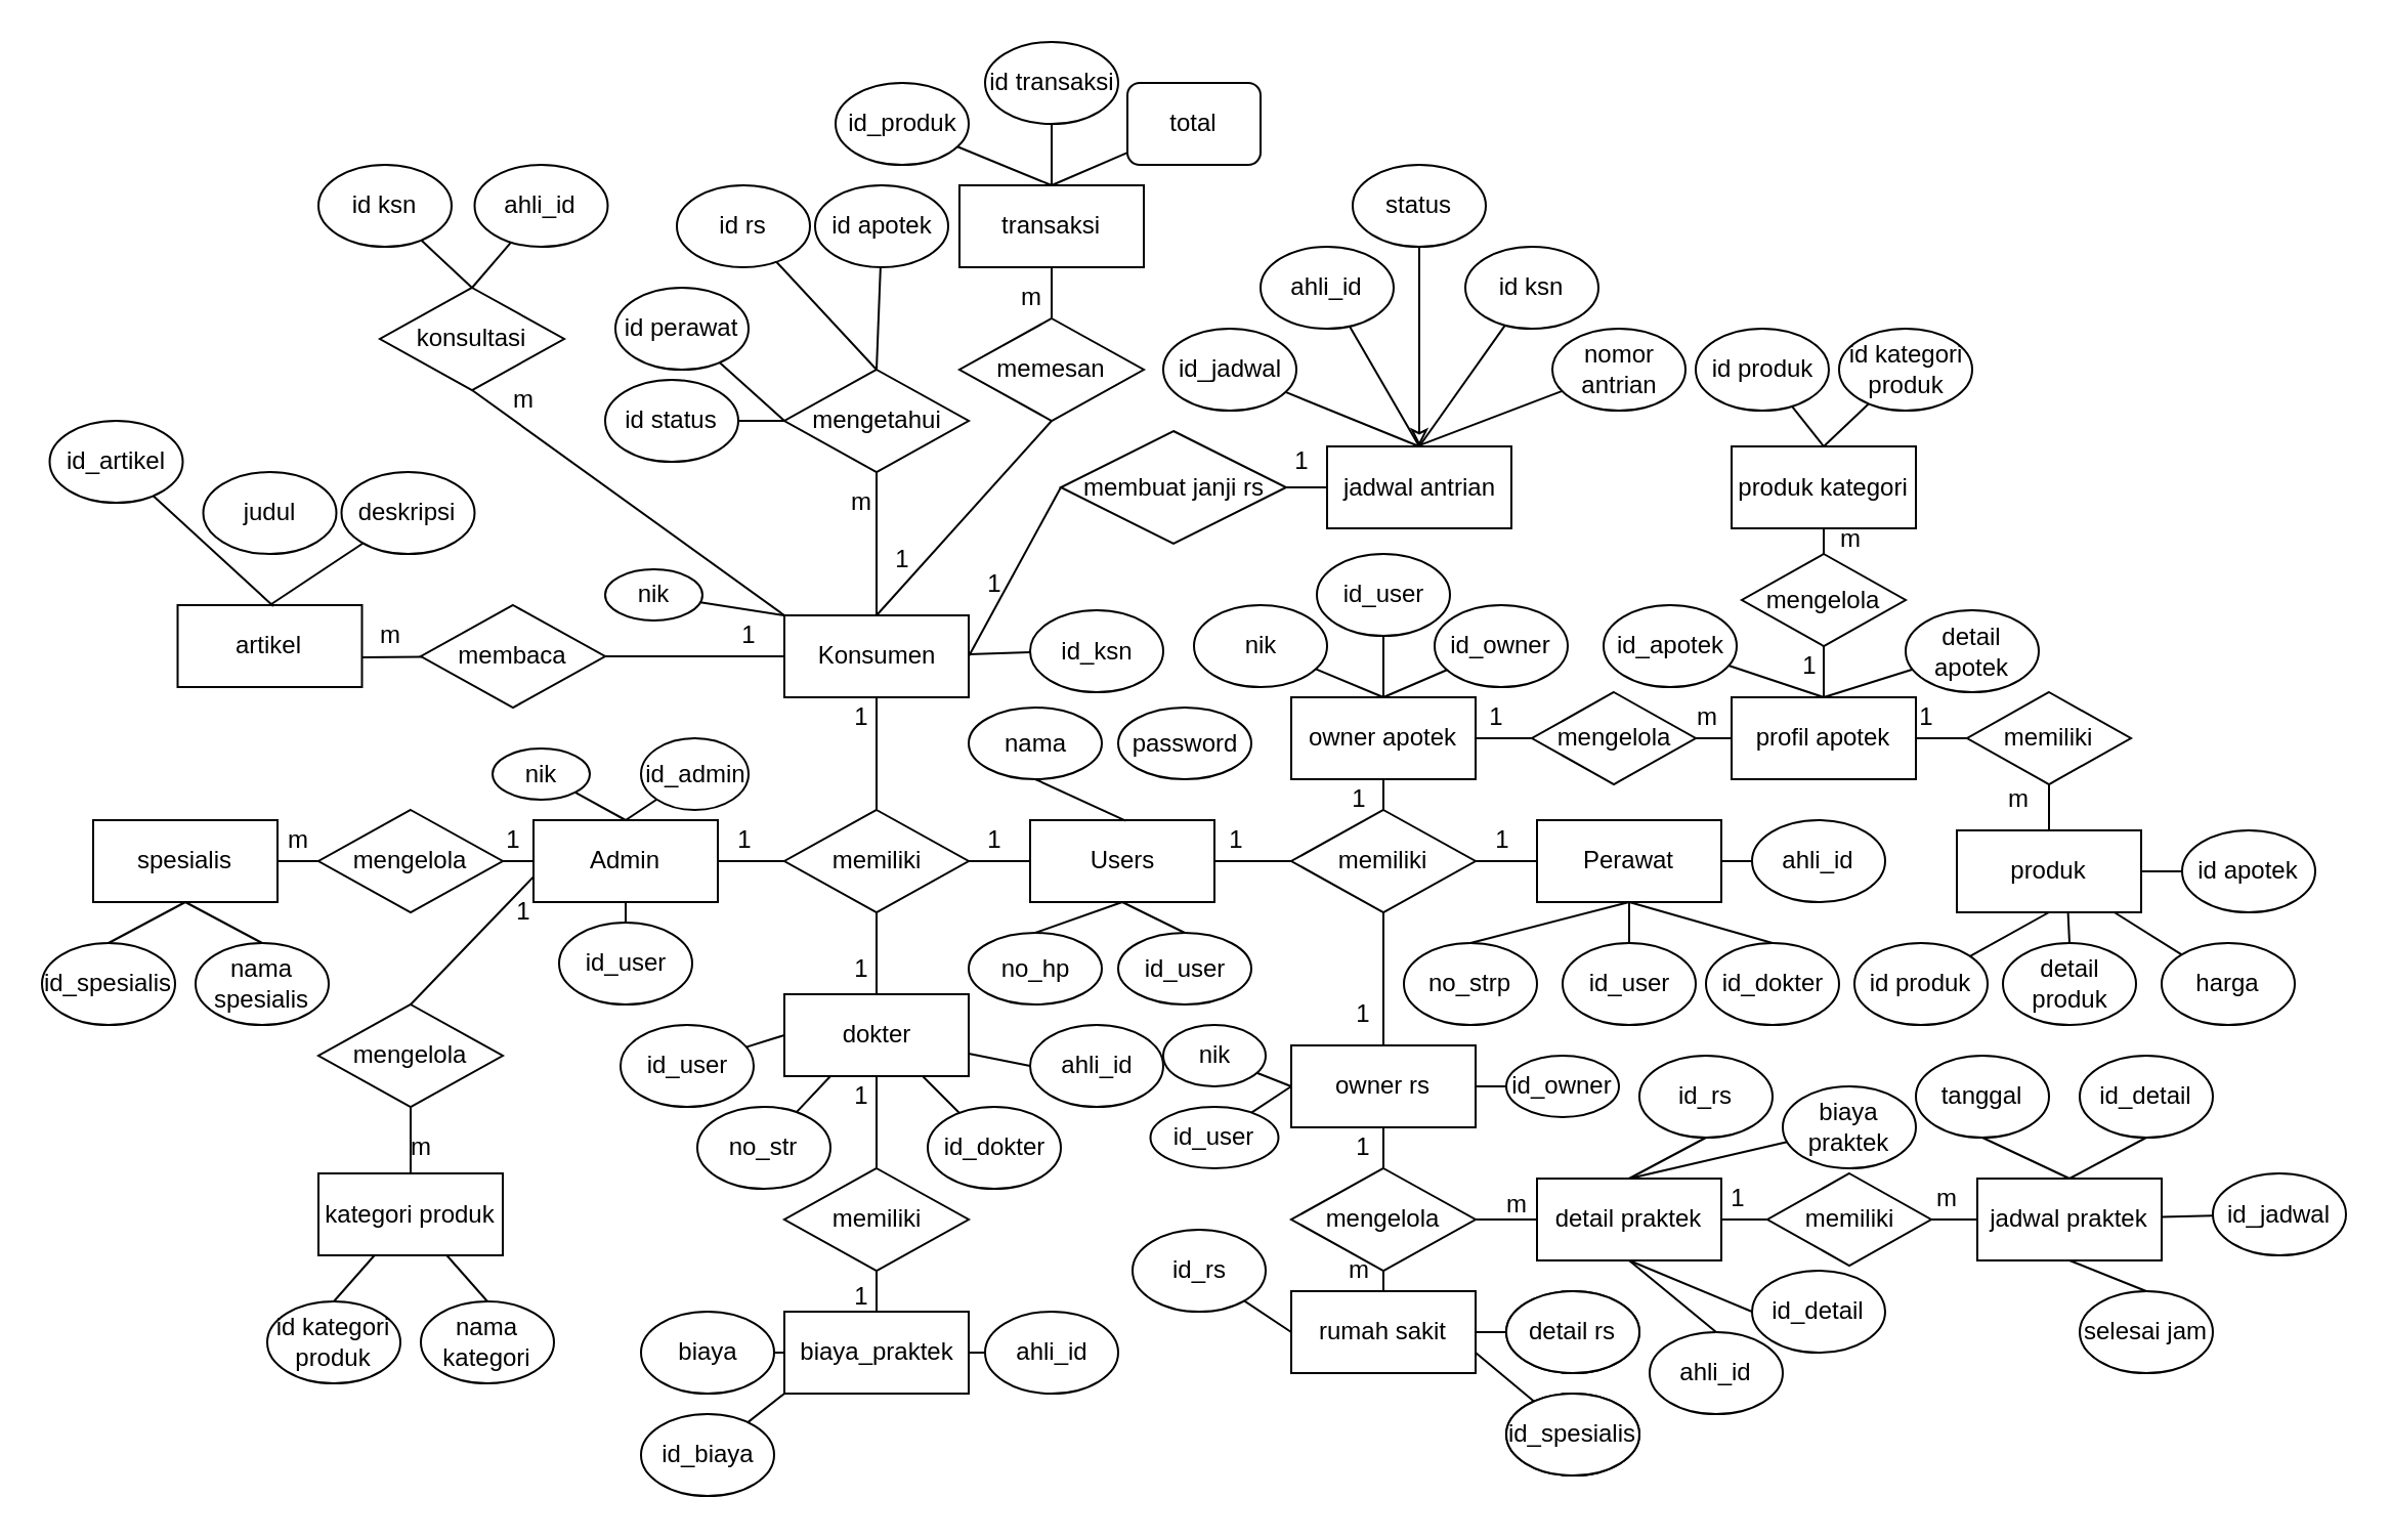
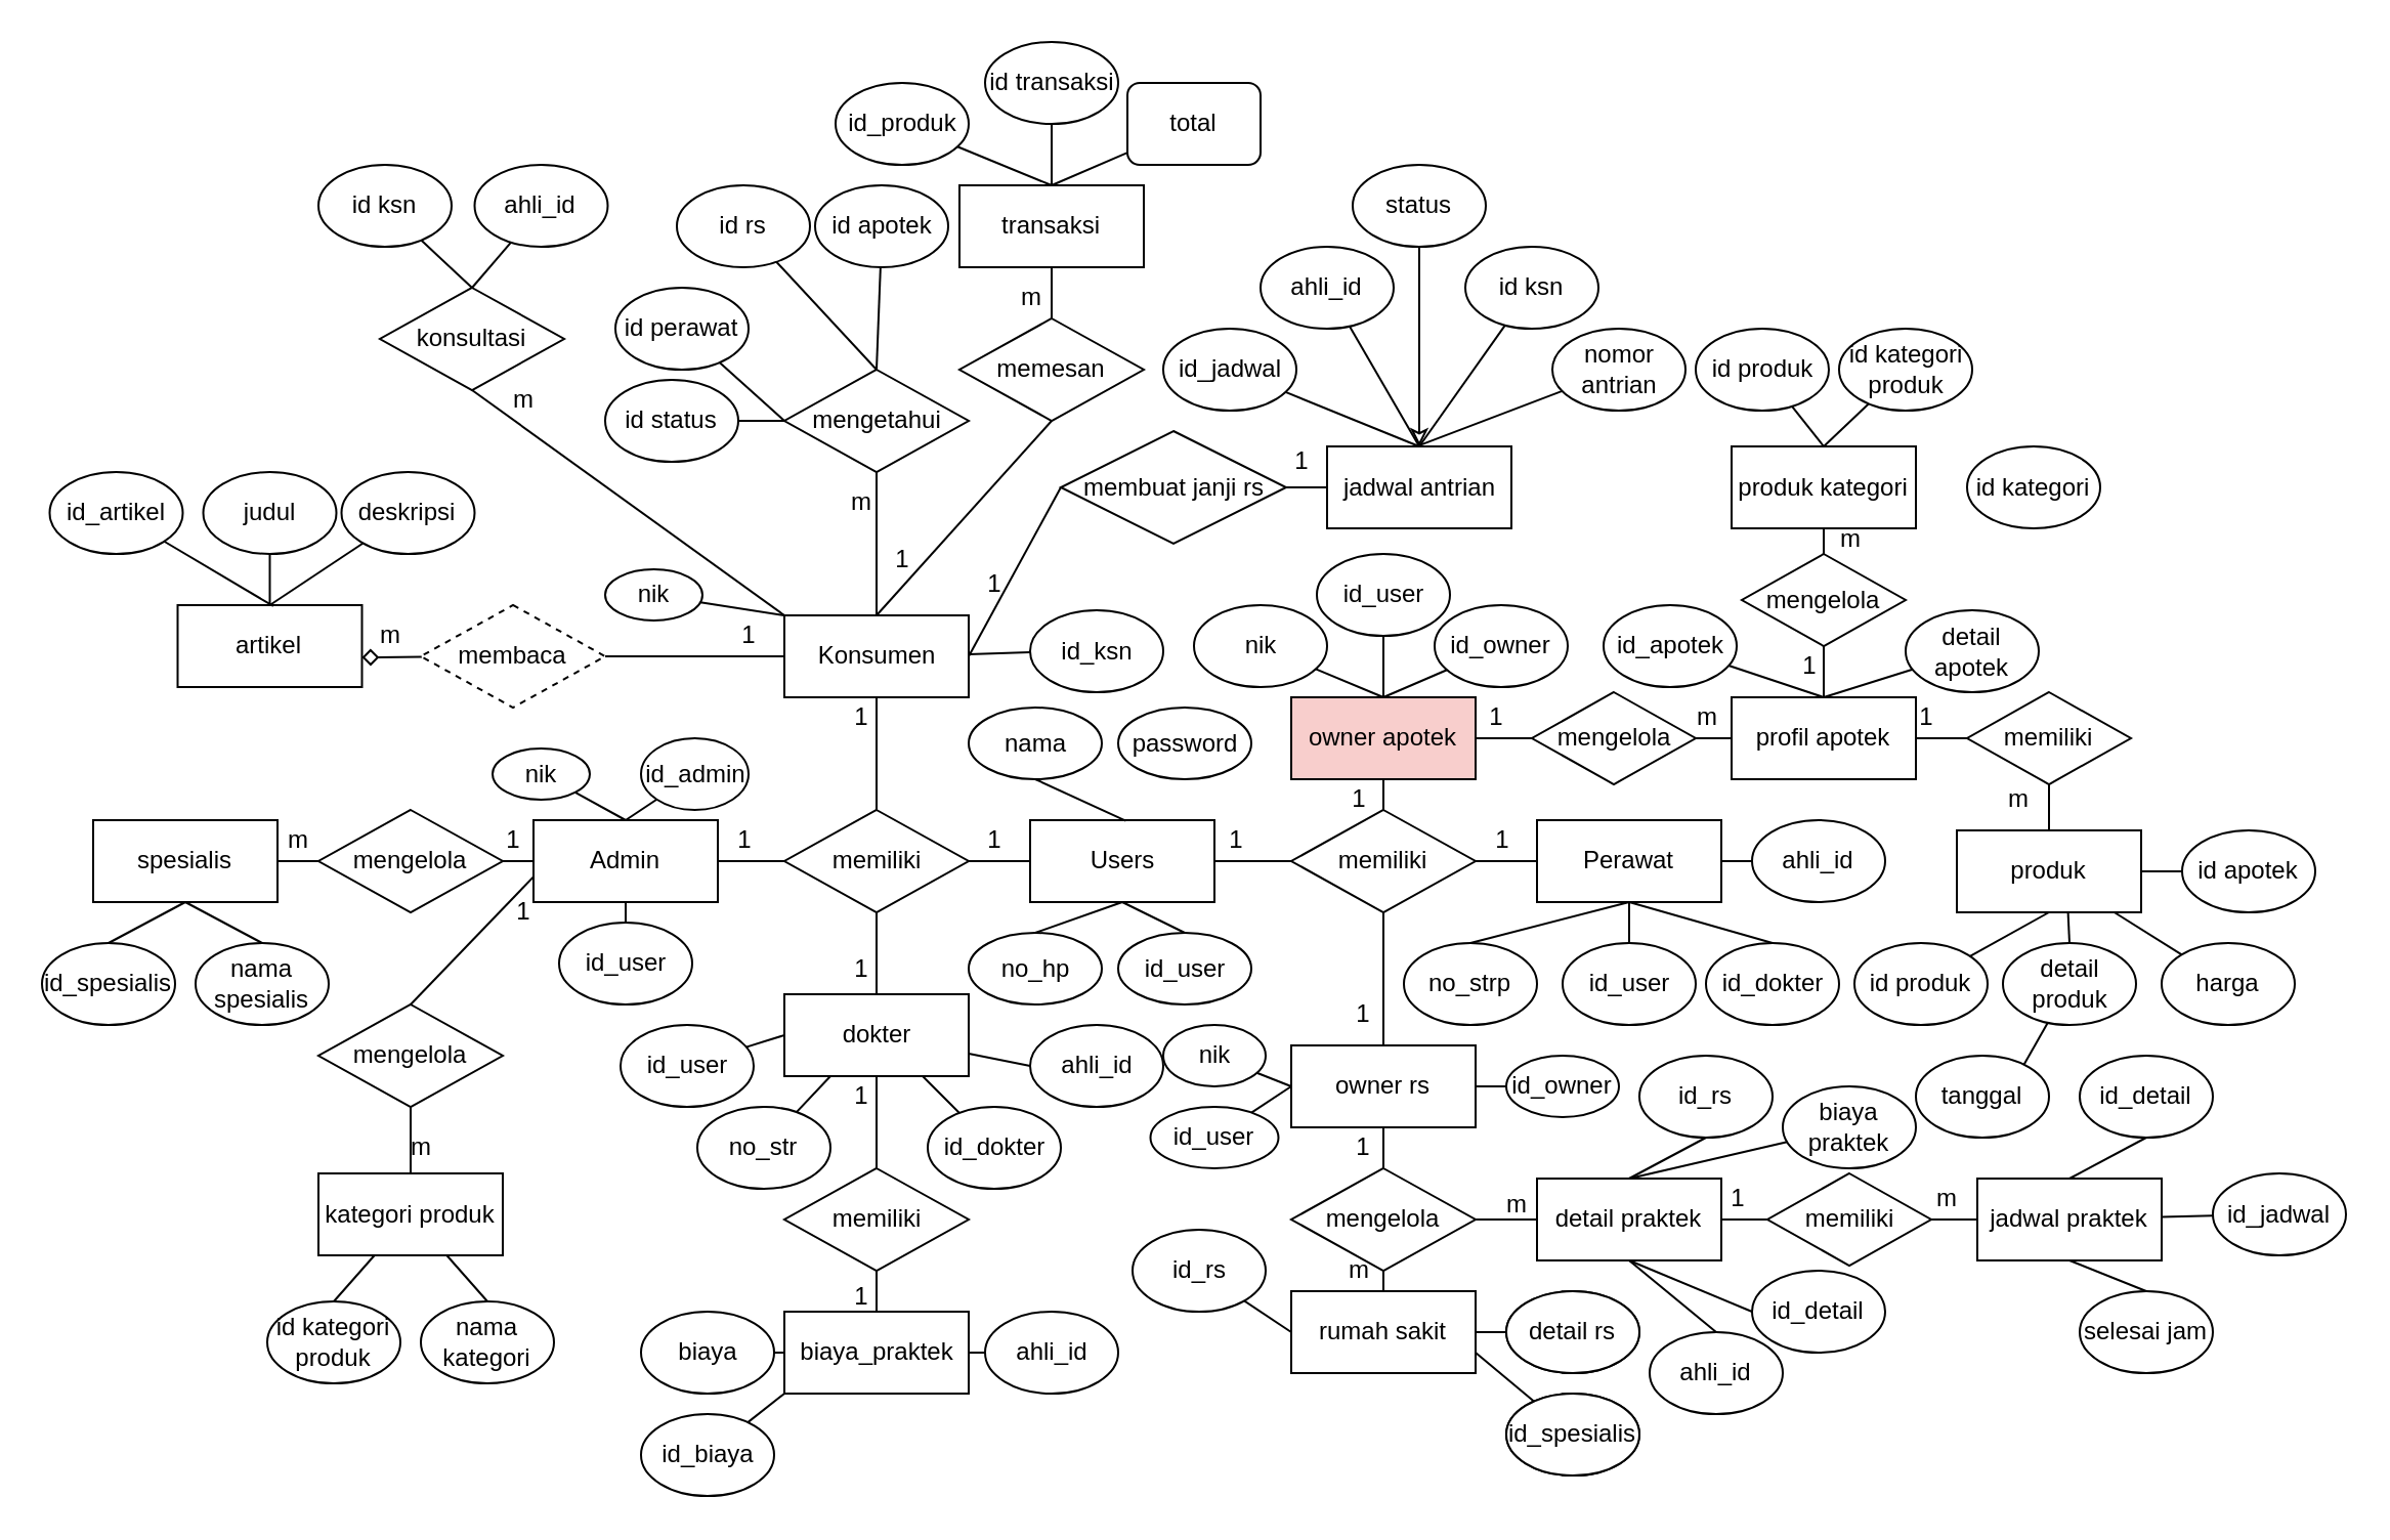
- <mxCell id="85" value="id_artikel" style="ellipse;whiteSpace=wrap;html=1;" parent="1" vertex="1"><mxGeometry x="23.75" y="205" width="65" height="40" as="geometry" /></mxCell>
+ <mxCell id="85" value="id_artikel" style="ellipse;whiteSpace=wrap;html=1;" parent="1" vertex="1"><mxGeometry x="23.75" y="230" width="65" height="40" as="geometry" /></mxCell>
+ <mxCell id="227" value="id kategori" style="ellipse;whiteSpace=wrap;html=1;" parent="1" vertex="1"><mxGeometry x="960" y="217.5" width="65" height="40" as="geometry" /></mxCell>
+ <mxCell id="15" style="edgeStyle=none;rounded=0;orthogonalLoop=1;jettySize=auto;html=1;entryX=0.5;entryY=1;entryDx=0;entryDy=0;endArrow=none;endFill=0;" parent="1" source="16" target="82" edge="1"><mxGeometry relative="1" as="geometry" /></mxCell>
- <mxCell id="81" value="membaca" style="rhombus;whiteSpace=wrap;html=1;" parent="1" vertex="1"><mxGeometry x="205" y="295" width="90" height="50" as="geometry" /></mxCell>
+ <mxCell id="81" value="membaca" style="rhombus;whiteSpace=wrap;html=1;dashed=1;" parent="1" vertex="1"><mxGeometry x="205" y="295" width="90" height="50" as="geometry" /></mxCell>
- <mxCell id="80" style="edgeStyle=none;rounded=0;orthogonalLoop=1;jettySize=auto;html=1;entryX=1;entryY=0.638;entryDx=0;entryDy=0;entryPerimeter=0;endArrow=none;endFill=0;" parent="1" source="81" target="16" edge="1"><mxGeometry relative="1" as="geometry" /></mxCell>
+ <mxCell id="80" style="edgeStyle=none;rounded=0;orthogonalLoop=1;jettySize=auto;html=1;entryX=1;entryY=0.638;entryDx=0;entryDy=0;entryPerimeter=0;endArrow=diamond;endFill=0;" parent="1" source="81" target="16" edge="1"><mxGeometry relative="1" as="geometry" /></mxCell>
- <mxCell id="31" value="owner apotek" style="rounded=0;whiteSpace=wrap;html=1;" parent="1" vertex="1"><mxGeometry x="630" y="340" width="90" height="40" as="geometry" /></mxCell>
+ <mxCell id="31" value="owner apotek" style="rounded=0;whiteSpace=wrap;html=1;fillColor=#f8cecc;" parent="1" vertex="1"><mxGeometry x="630" y="340" width="90" height="40" as="geometry" /></mxCell>
- <mxCell id="123" style="edgeStyle=none;rounded=0;orthogonalLoop=1;jettySize=auto;html=1;endArrow=none;endFill=0;exitX=0.5;exitY=1;exitDx=0;exitDy=0;entryX=0.5;entryY=0;entryDx=0;entryDy=0;" parent="1" source="124" target="121" edge="1"><mxGeometry relative="1" as="geometry"><mxPoint x="1015" y="580" as="targetPoint" /></mxGeometry></mxCell>
+ <mxCell id="123" style="edgeStyle=none;rounded=0;orthogonalLoop=1;jettySize=auto;html=1;endArrow=none;endFill=0;exitX=0.5;exitY=1;exitDx=0;exitDy=0;" parent="1" source="124" target="149" edge="1"><mxGeometry relative="1" as="geometry"><mxPoint x="1015" y="580" as="targetPoint" /></mxGeometry></mxCell>
